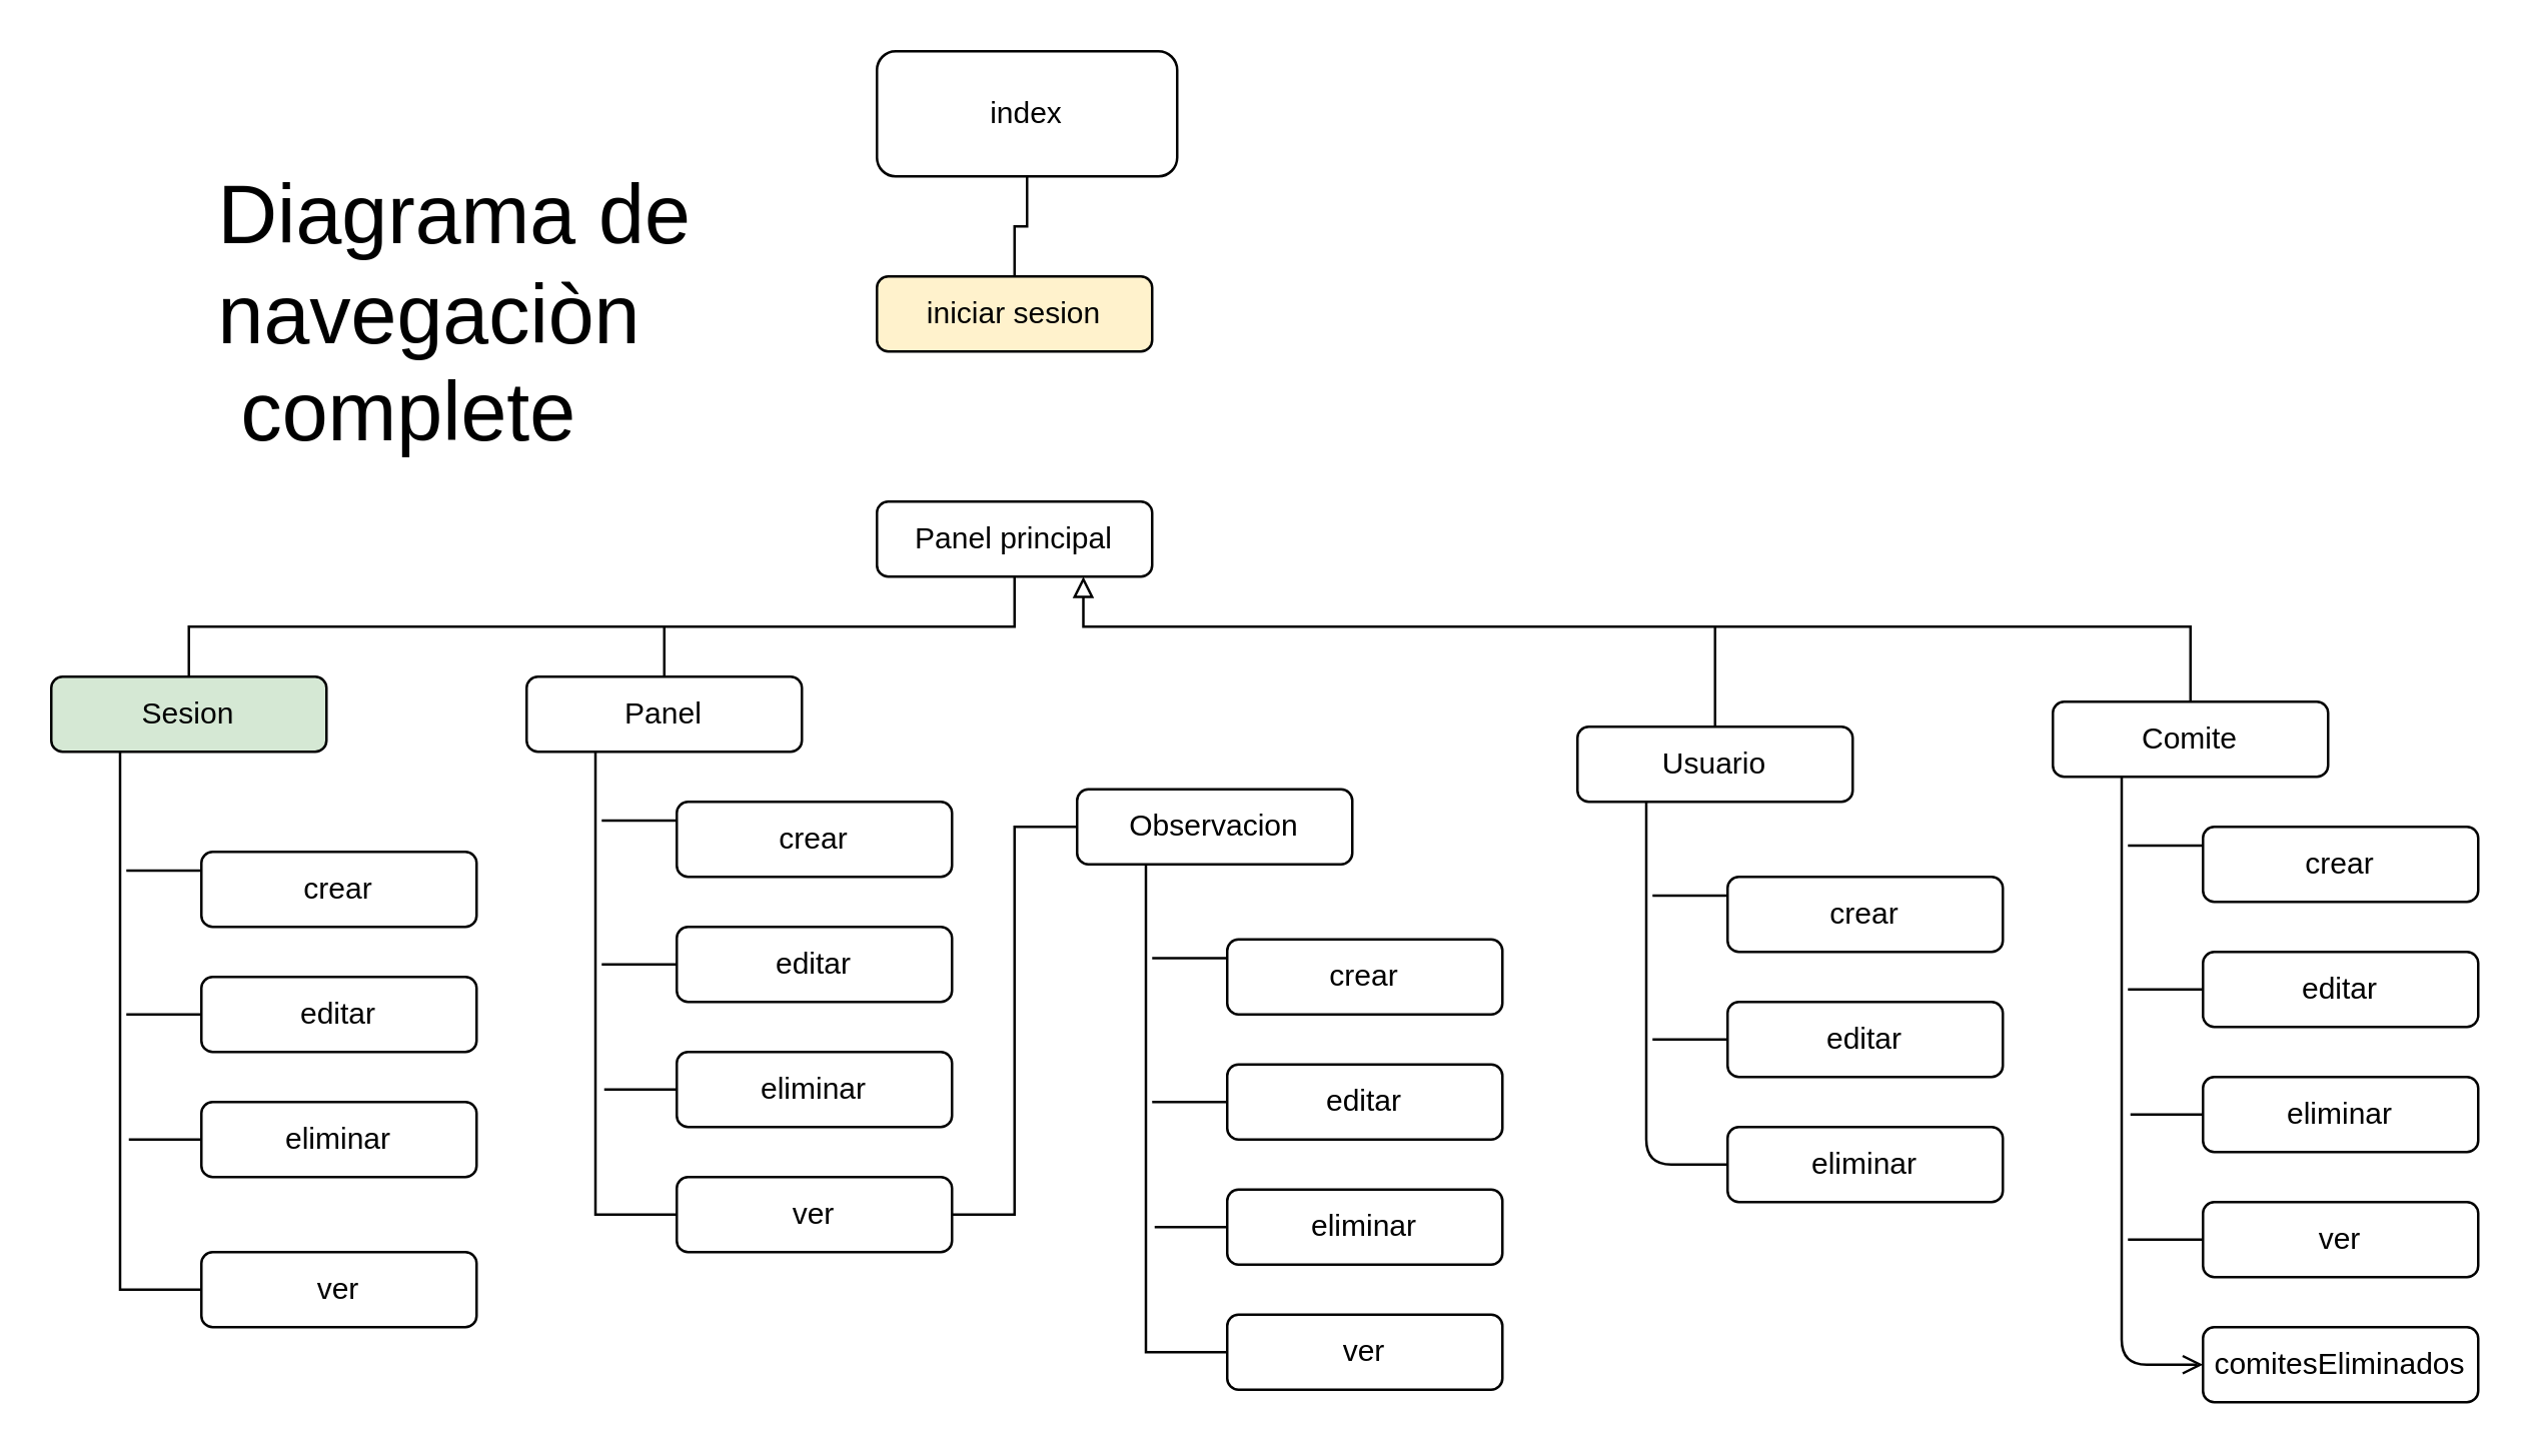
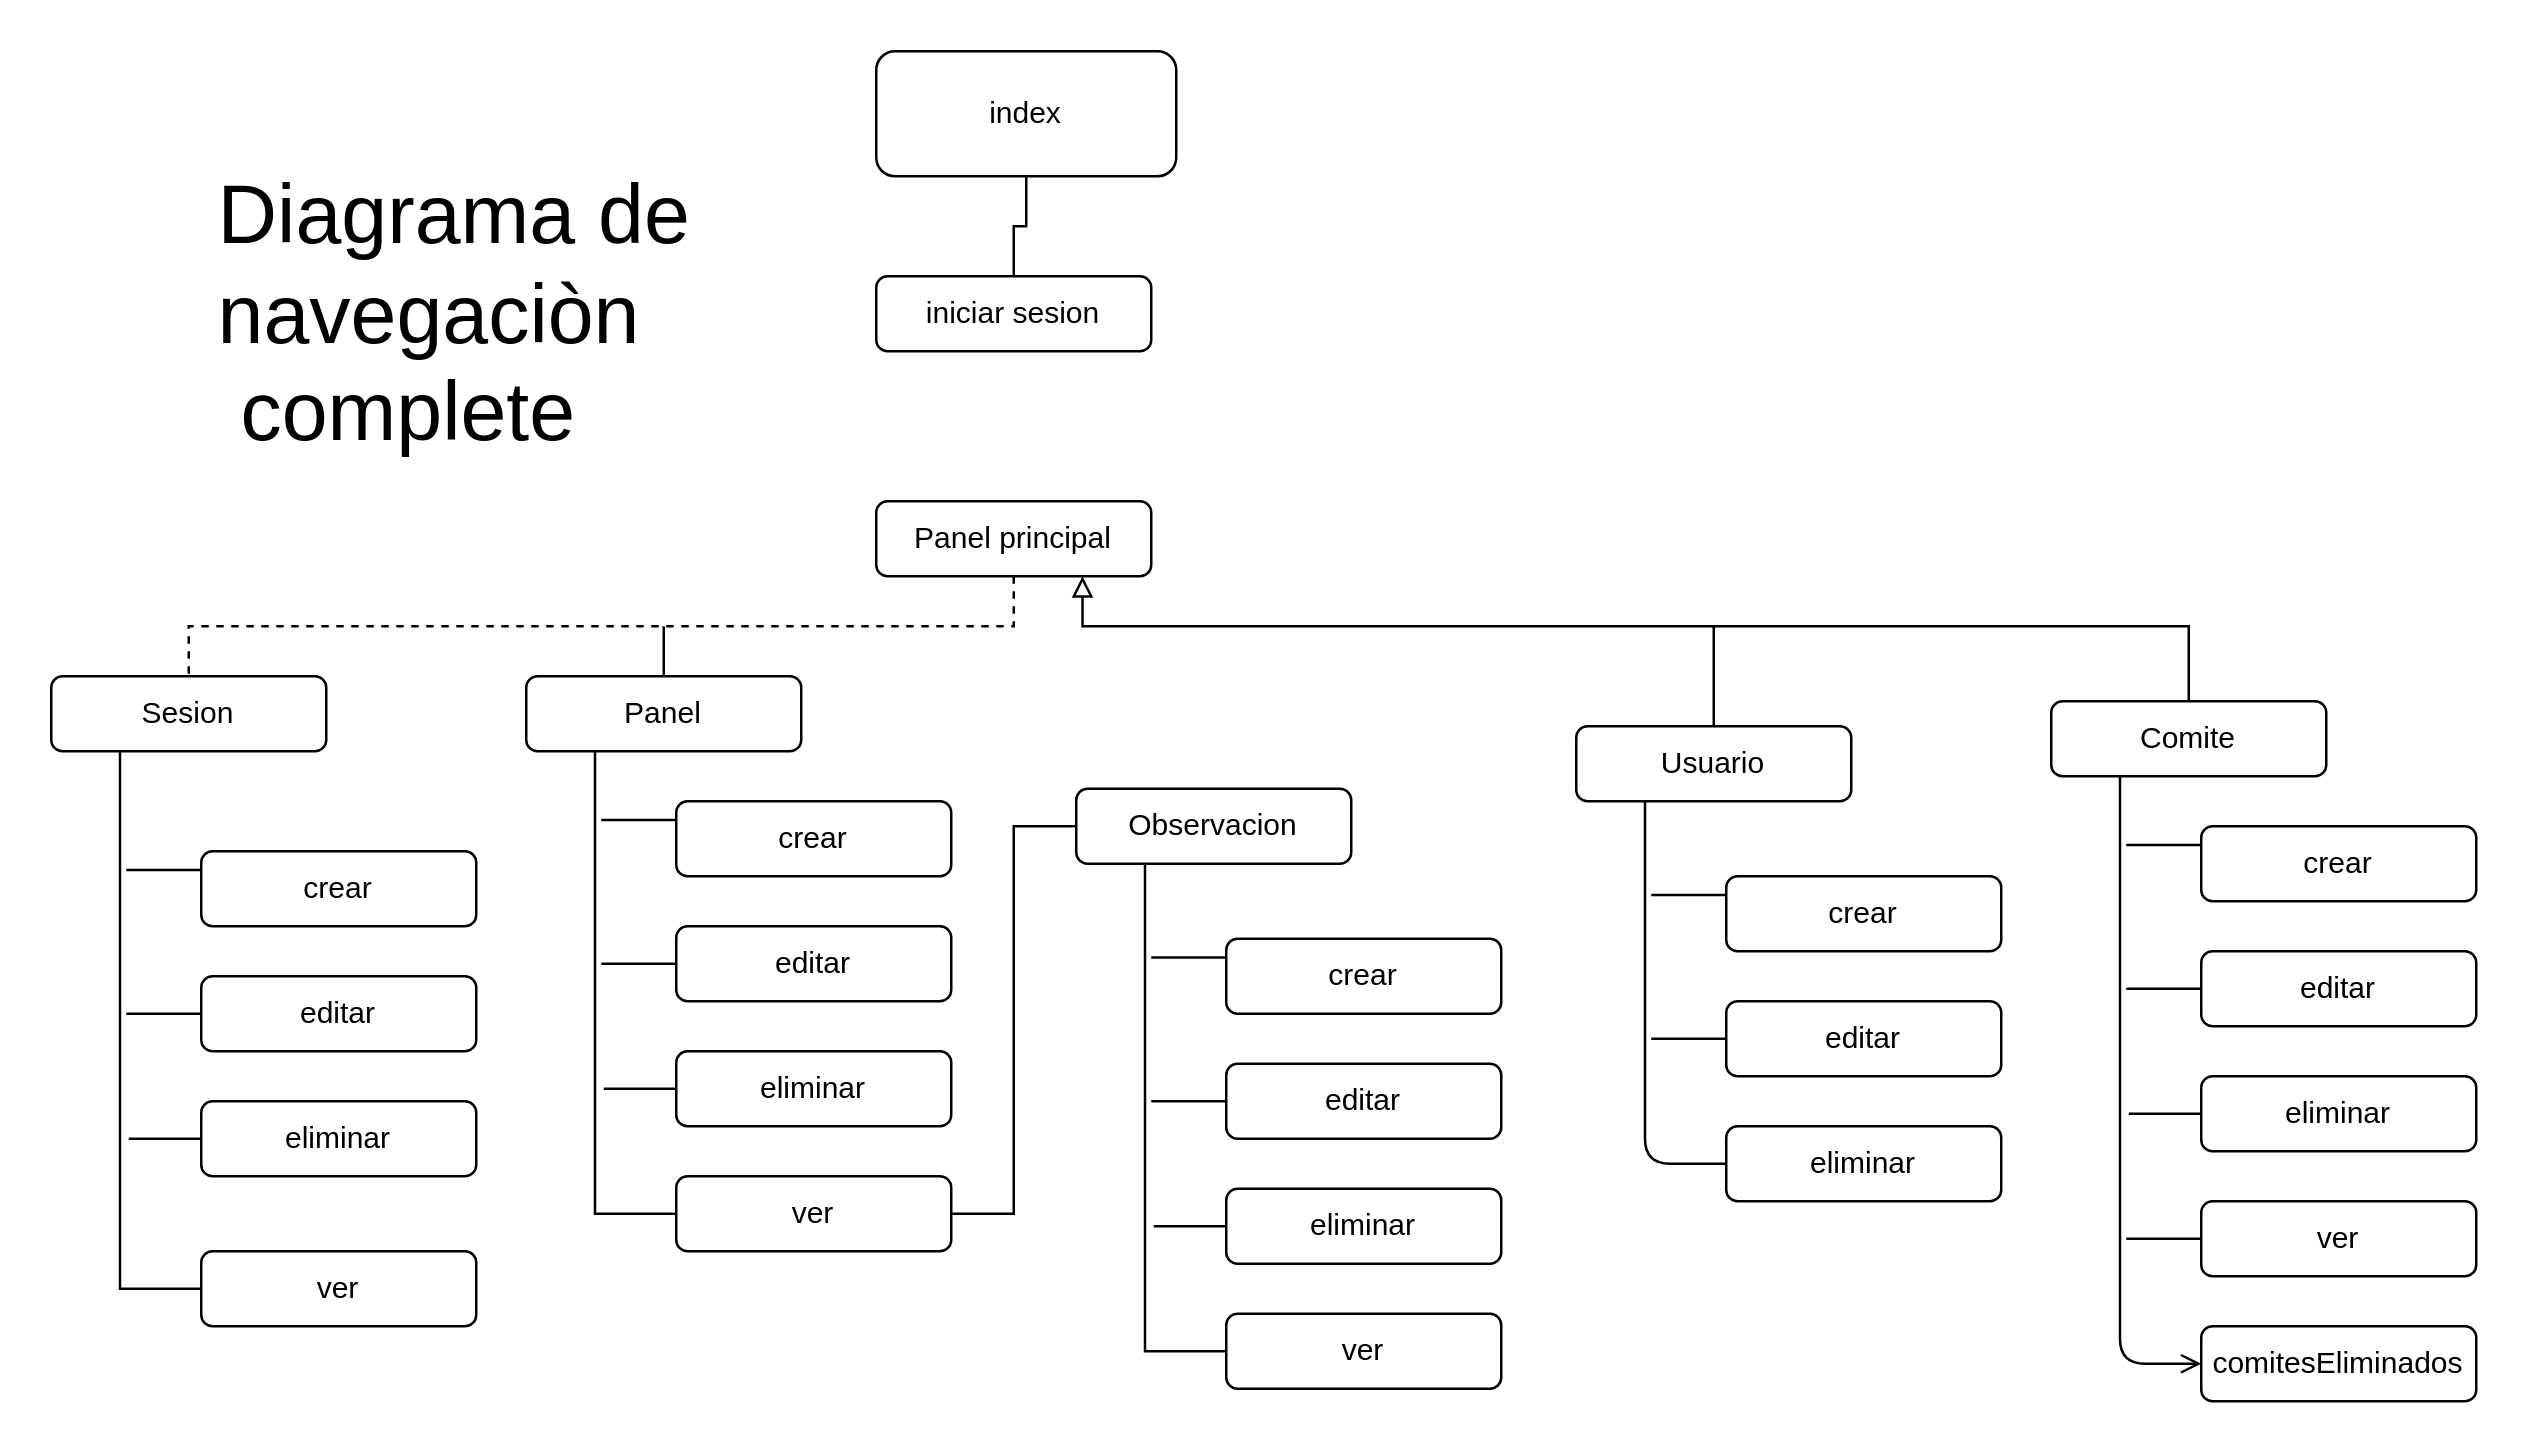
- <mxCell id="4" value="iniciar sesion" style="rounded=1;whiteSpace=wrap;html=1;fillColor=#fff2cc;" parent="1" vertex="1"><mxGeometry x="350" y="110" width="110" height="30" as="geometry" /></mxCell>
+ <mxCell id="4" value="iniciar sesion" style="rounded=1;whiteSpace=wrap;html=1;" parent="1" vertex="1"><mxGeometry x="350" y="110" width="110" height="30" as="geometry" /></mxCell>
- <mxCell id="5" style="edgeStyle=orthogonalEdgeStyle;rounded=0;orthogonalLoop=1;jettySize=auto;html=1;exitX=0.5;exitY=1;exitDx=0;exitDy=0;endArrow=none;endFill=0;" parent="1" source="6" target="13" edge="1"><mxGeometry relative="1" as="geometry" /></mxCell>
+ <mxCell id="5" style="edgeStyle=orthogonalEdgeStyle;rounded=0;orthogonalLoop=1;jettySize=auto;html=1;exitX=0.5;exitY=1;exitDx=0;exitDy=0;endArrow=none;endFill=0;dashed=1;" parent="1" source="6" target="13" edge="1"><mxGeometry relative="1" as="geometry" /></mxCell>
- <mxCell id="13" value="Sesion" style="rounded=1;whiteSpace=wrap;html=1;fillColor=#d5e8d4;" parent="1" vertex="1"><mxGeometry x="20" y="270" width="110" height="30" as="geometry" /></mxCell>
+ <mxCell id="13" value="Sesion" style="rounded=1;whiteSpace=wrap;html=1;" parent="1" vertex="1"><mxGeometry x="20" y="270" width="110" height="30" as="geometry" /></mxCell>
